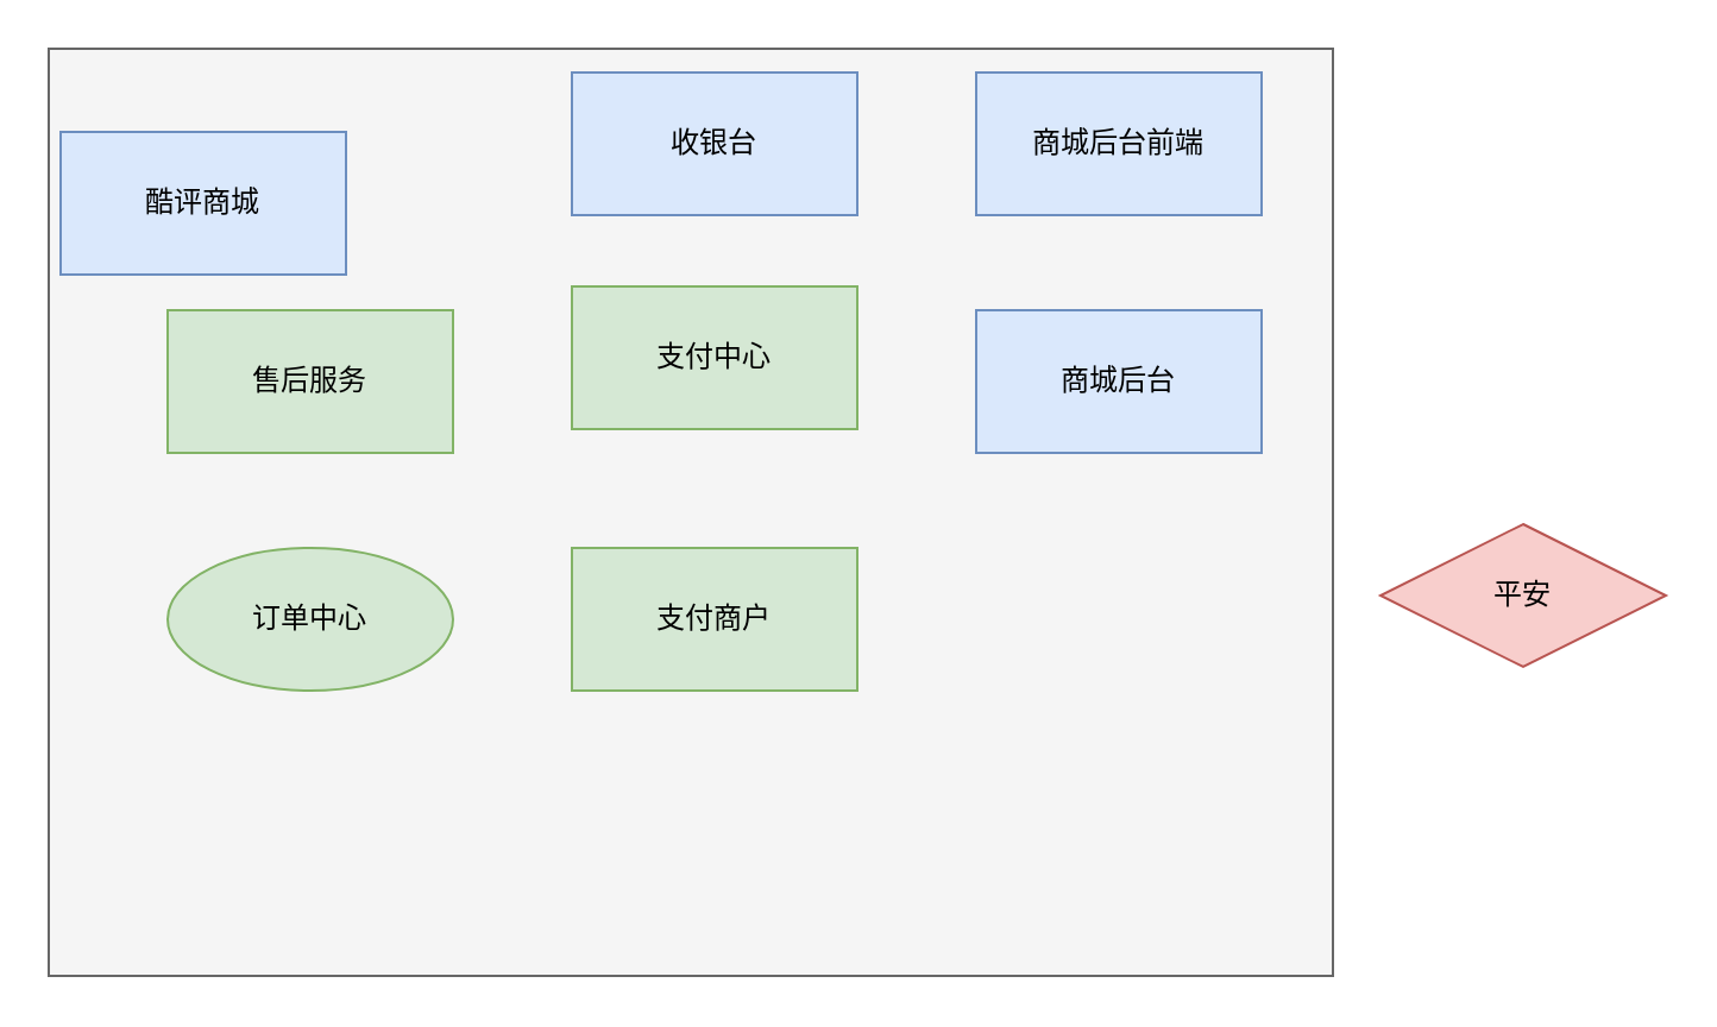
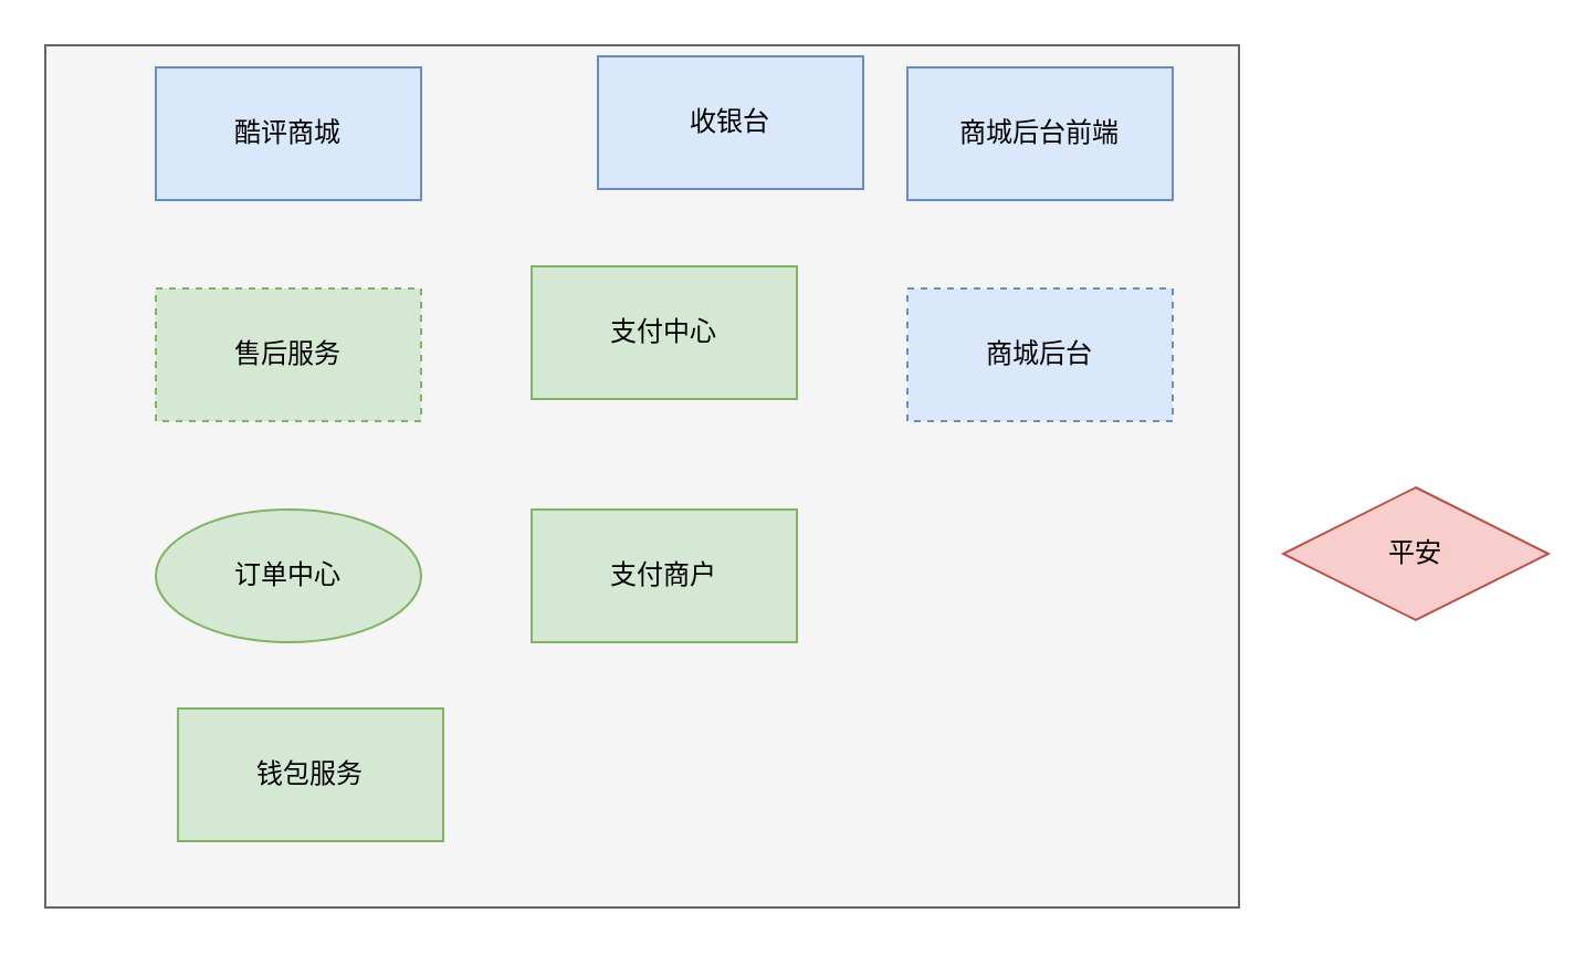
- <mxCell id="7" value="收银台" style="rounded=0;whiteSpace=wrap;html=1;fillColor=#dae8fc;strokeColor=#6c8ebf;" parent="1" vertex="1"><mxGeometry x="240" y="30" width="120" height="60" as="geometry" /></mxCell>
+ <mxCell id="7" value="收银台" style="rounded=0;whiteSpace=wrap;html=1;fillColor=#dae8fc;strokeColor=#6c8ebf;" parent="1" vertex="1"><mxGeometry x="270" y="25" width="120" height="60" as="geometry" /></mxCell>
- <mxCell id="5" value="酷评商城" style="rounded=0;whiteSpace=wrap;html=1;fillColor=#dae8fc;strokeColor=#6c8ebf;" parent="1" vertex="1"><mxGeometry x="25" y="55" width="120" height="60" as="geometry" /></mxCell>
+ <mxCell id="5" value="酷评商城" style="rounded=0;whiteSpace=wrap;html=1;fillColor=#dae8fc;strokeColor=#6c8ebf;" parent="1" vertex="1"><mxGeometry x="70" y="30" width="120" height="60" as="geometry" /></mxCell>
- <mxCell id="4" value="售后服务" style="rounded=0;whiteSpace=wrap;html=1;fillColor=#d5e8d4;strokeColor=#82b366;" parent="1" vertex="1"><mxGeometry x="70" y="130" width="120" height="60" as="geometry" /></mxCell>
+ <mxCell id="4" value="售后服务" style="rounded=0;whiteSpace=wrap;html=1;fillColor=#d5e8d4;strokeColor=#82b366;dashed=1;" parent="1" vertex="1"><mxGeometry x="70" y="130" width="120" height="60" as="geometry" /></mxCell>
- <mxCell id="12" value="商城后台" style="rounded=0;whiteSpace=wrap;html=1;fillColor=#dae8fc;strokeColor=#6c8ebf;" parent="1" vertex="1"><mxGeometry x="410" y="130" width="120" height="60" as="geometry" /></mxCell>
+ <mxCell id="12" value="商城后台" style="rounded=0;whiteSpace=wrap;html=1;fillColor=#dae8fc;strokeColor=#6c8ebf;dashed=1;" parent="1" vertex="1"><mxGeometry x="410" y="130" width="120" height="60" as="geometry" /></mxCell>
+ <mxCell id="9" value="钱包服务" style="rounded=0;whiteSpace=wrap;html=1;fillColor=#d5e8d4;strokeColor=#82b366;" parent="1" vertex="1"><mxGeometry x="80" y="320" width="120" height="60" as="geometry" /></mxCell>
